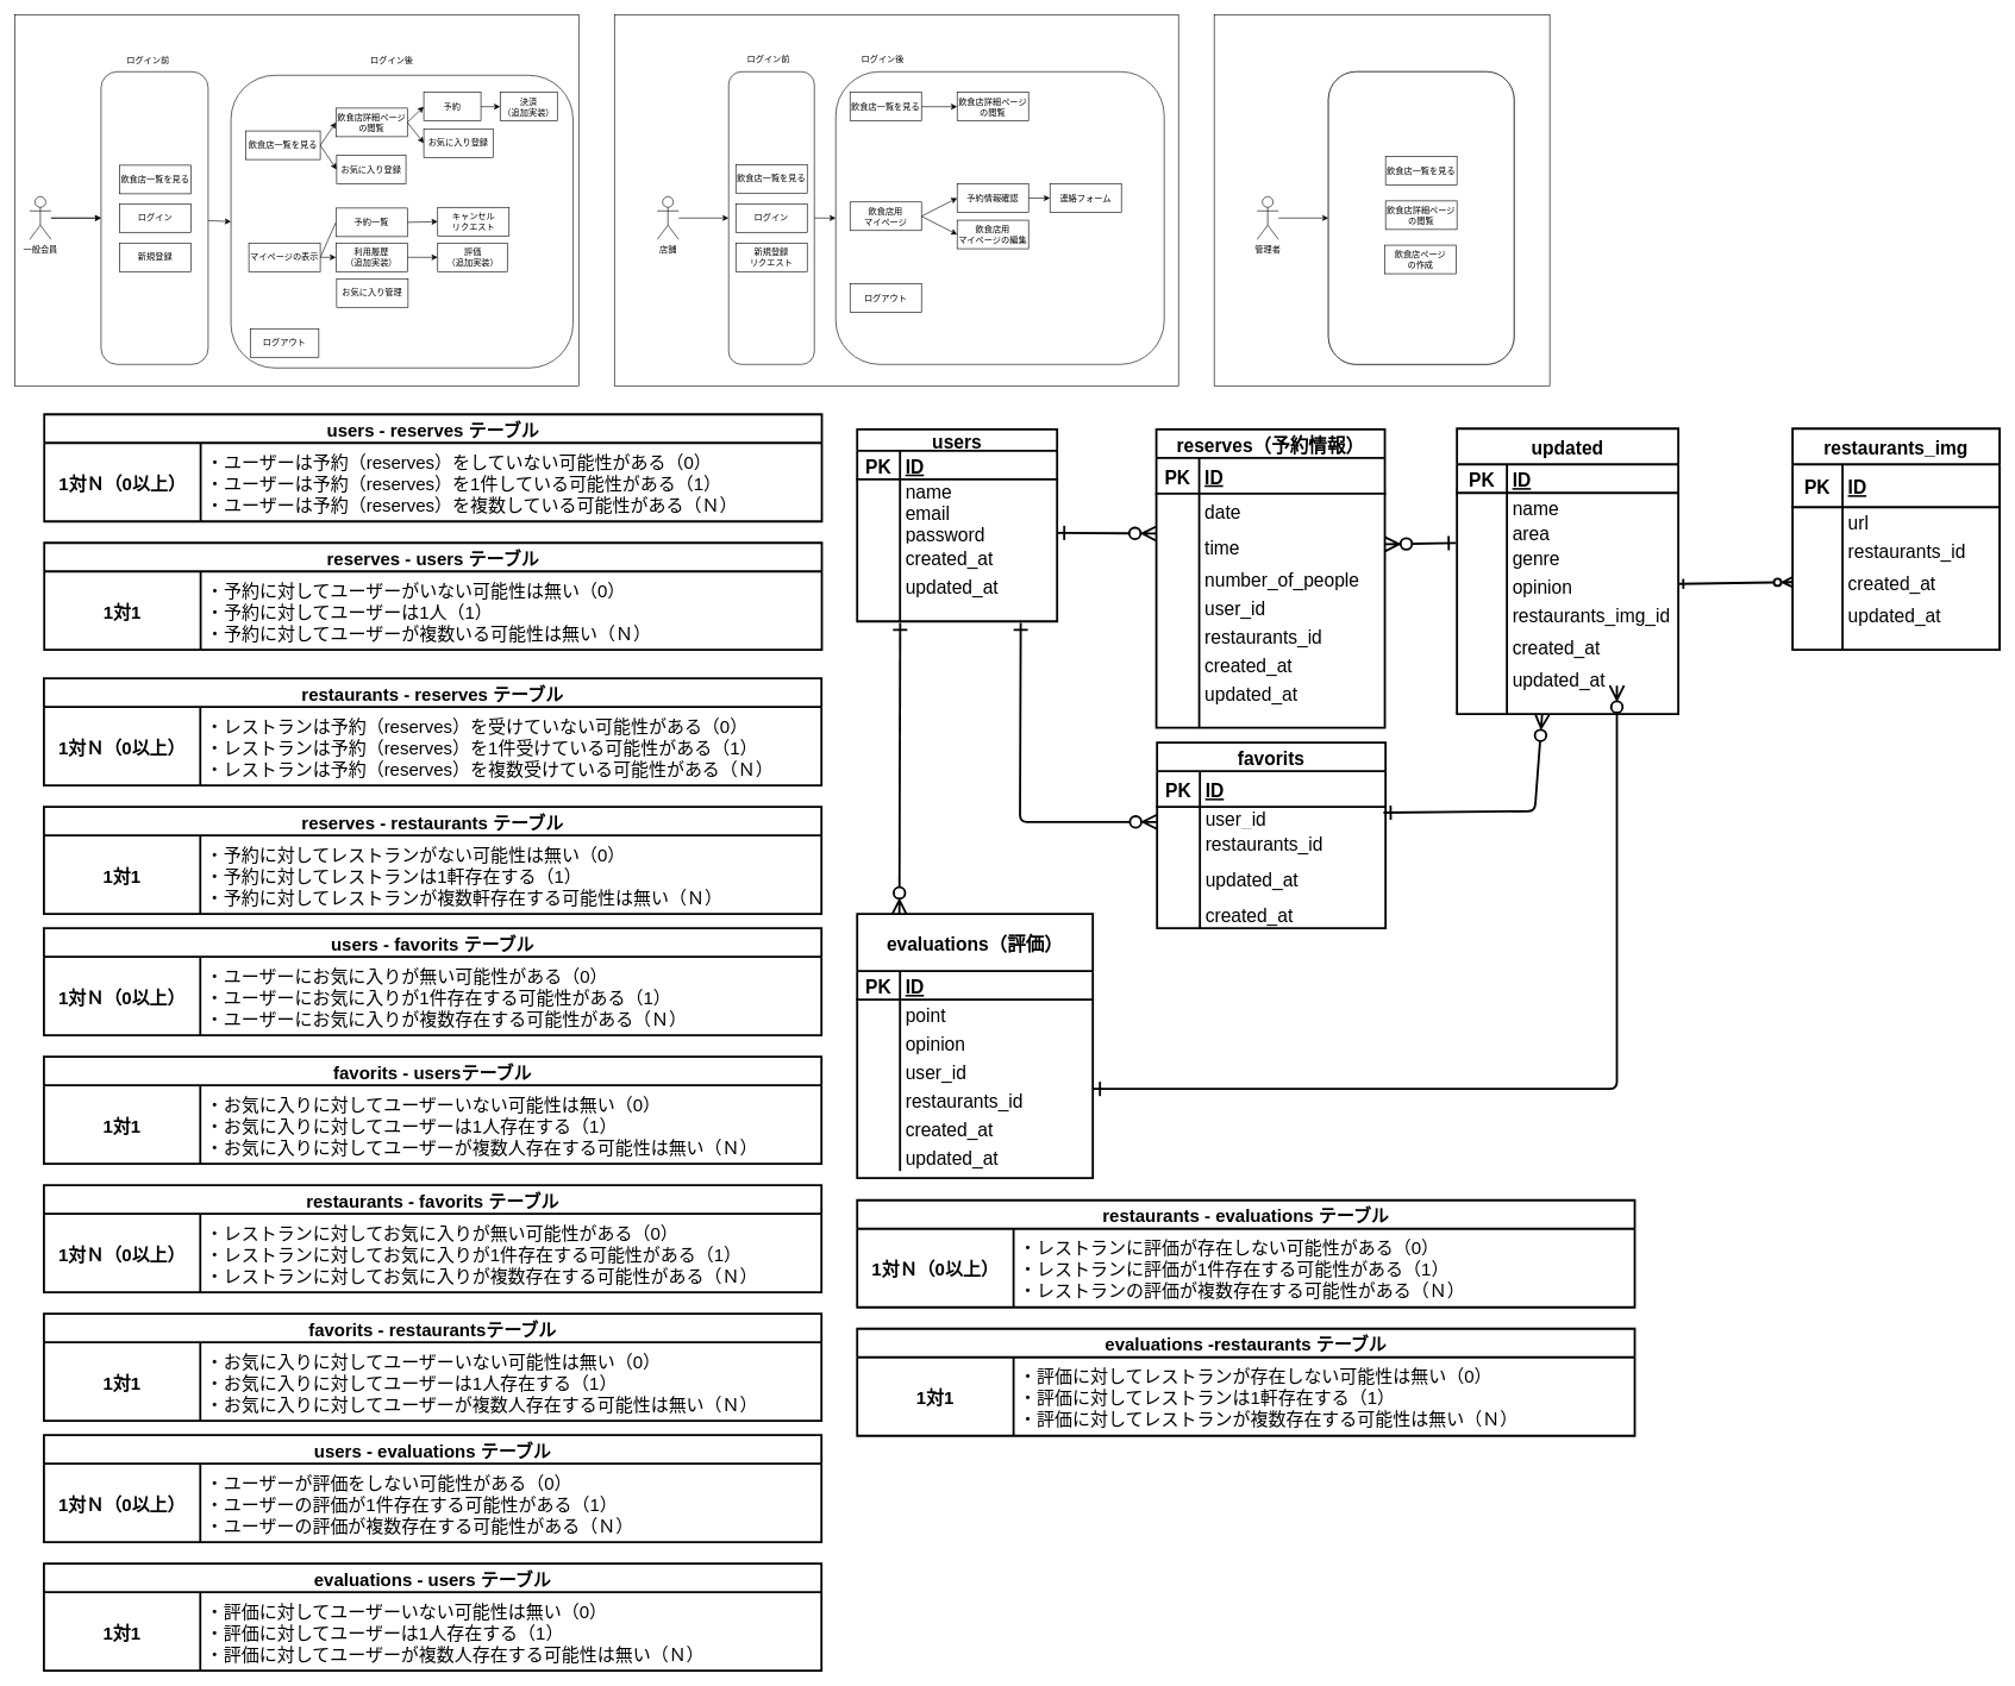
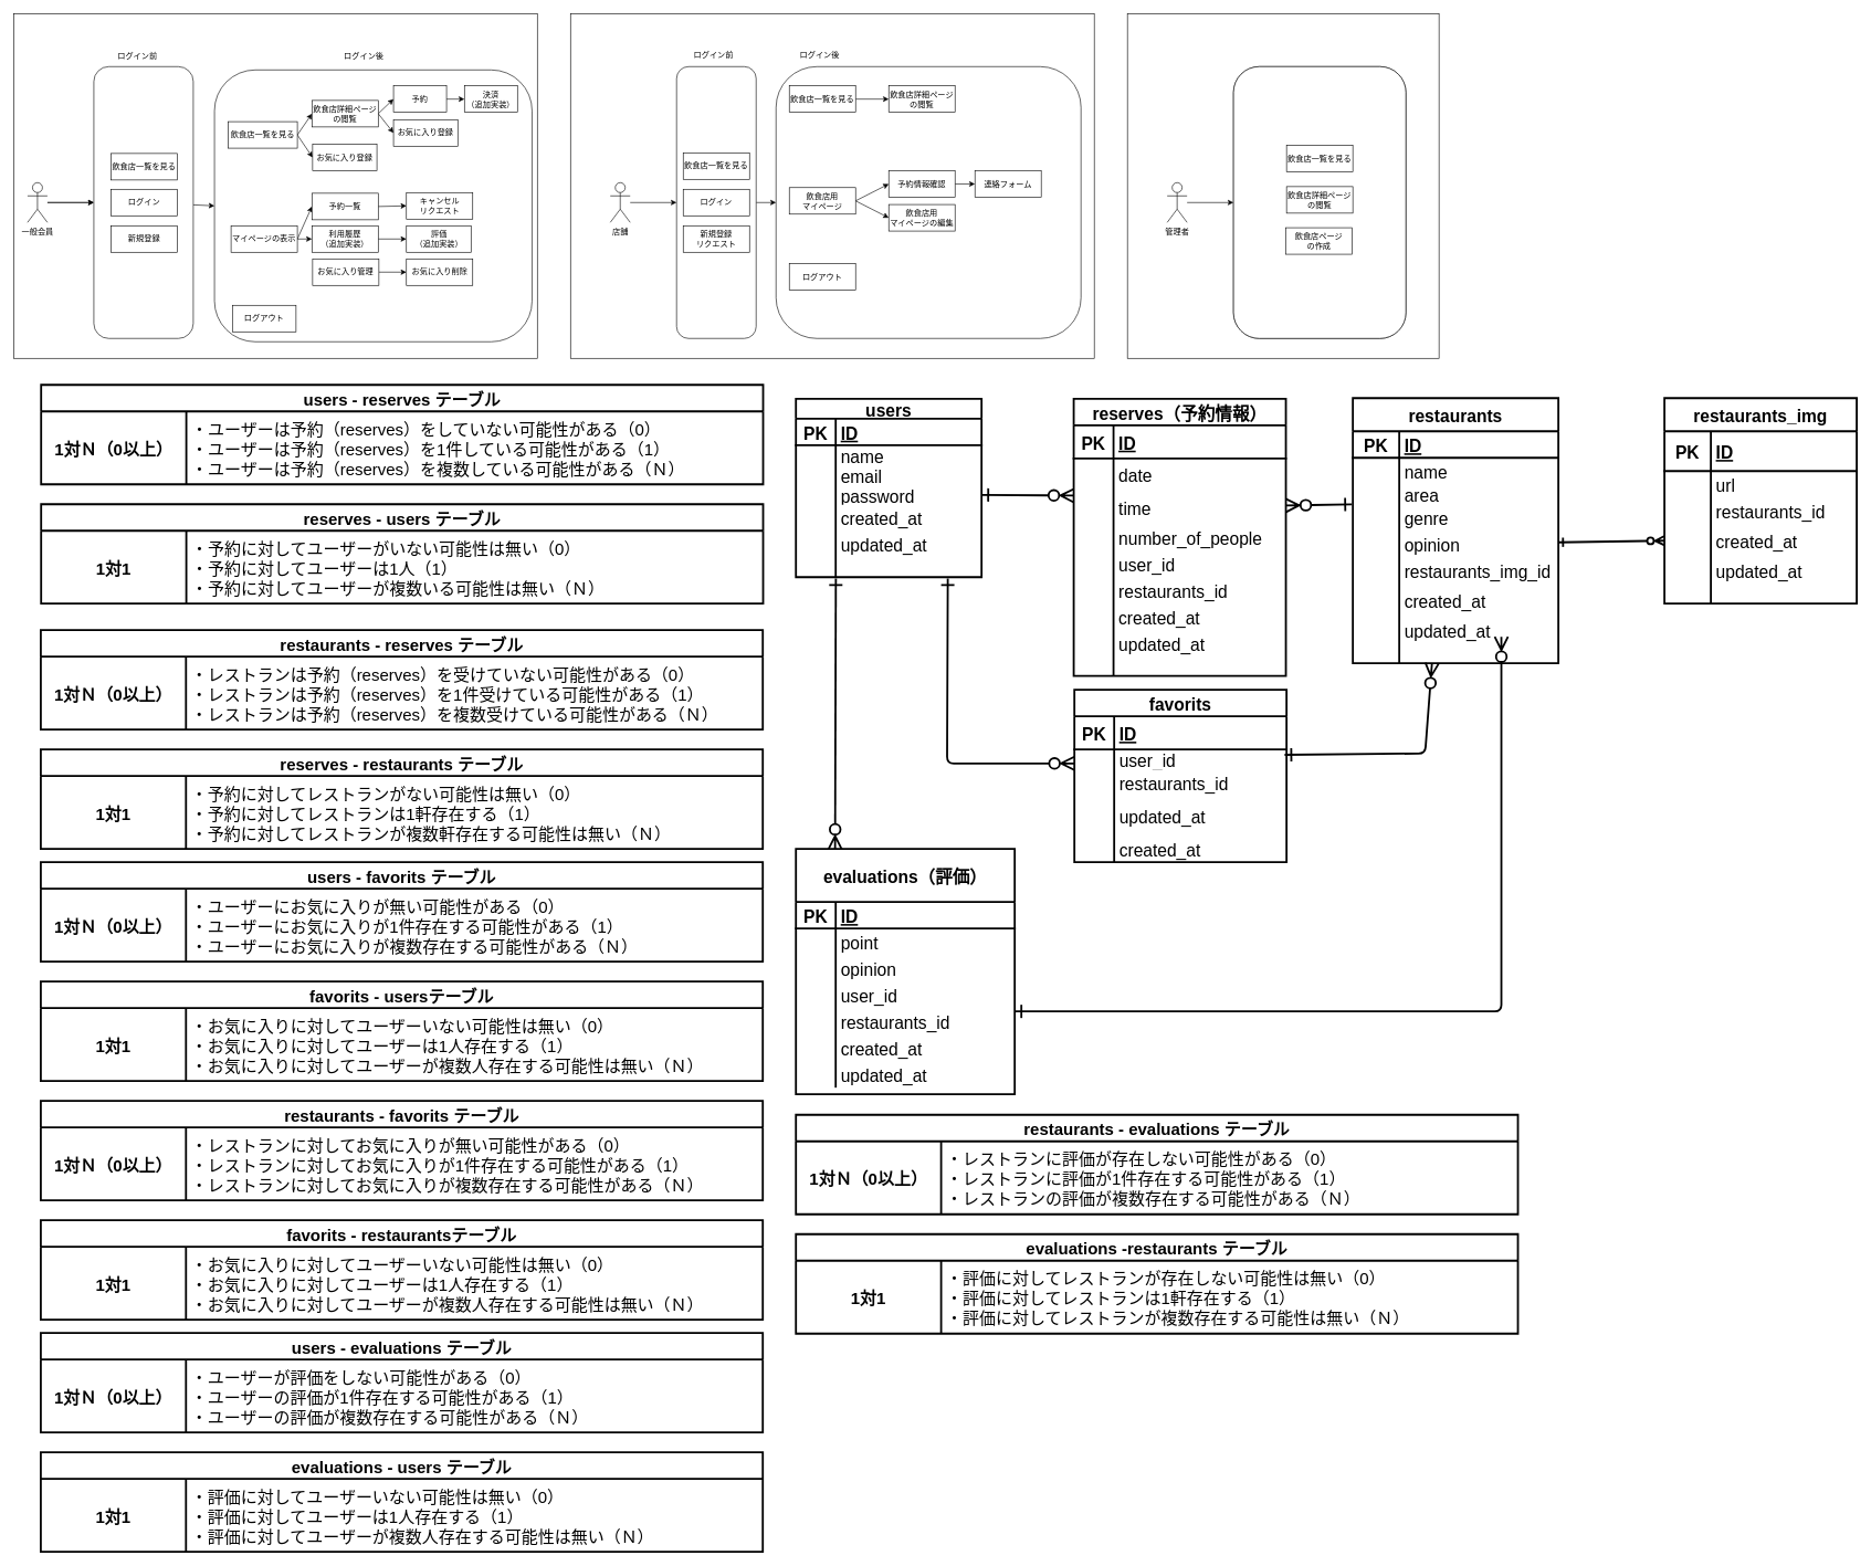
- <mxCell id="97" style="edgeStyle=none;html=1;exitX=1;exitY=0.5;exitDx=0;exitDy=0;entryX=0;entryY=0.5;entryDx=0;entryDy=0;endArrow=none;" parent="1" source="99" target="185" edge="1"><mxGeometry relative="1" as="geometry" /></mxCell>
+ <mxCell id="97" style="edgeStyle=none;html=1;exitX=1;exitY=0.5;exitDx=0;exitDy=0;entryX=0;entryY=0.5;entryDx=0;entryDy=0;" parent="1" source="99" target="185" edge="1"><mxGeometry relative="1" as="geometry" /></mxCell>
+ <mxCell id="182" style="edgeStyle=none;html=1;exitX=1;exitY=0.5;exitDx=0;exitDy=0;entryX=0;entryY=0.5;entryDx=0;entryDy=0;" parent="1" source="183" target="187" edge="1"><mxGeometry relative="1" as="geometry" /></mxCell>
+ <mxCell id="187" value="お気に入り削除" style="whiteSpace=wrap;html=1;align=center;" parent="1" vertex="1"><mxGeometry x="612.5" y="390" width="100" height="40" as="geometry" /></mxCell>
- <mxCell id="29" value="updated" style="shape=table;startSize=50;container=1;collapsible=1;childLayout=tableLayout;fixedRows=1;rowLines=0;fontStyle=1;align=center;resizeLast=1;strokeWidth=3;fontSize=26;fillColor=default;" parent="1" vertex="1"><mxGeometry x="2040" y="600" width="310" height="400" as="geometry" /></mxCell>
+ <mxCell id="29" value="restaurants" style="shape=table;startSize=50;container=1;collapsible=1;childLayout=tableLayout;fixedRows=1;rowLines=0;fontStyle=1;align=center;resizeLast=1;strokeWidth=3;fontSize=26;fillColor=default;" parent="1" vertex="1"><mxGeometry x="2040" y="600" width="310" height="400" as="geometry" /></mxCell>
